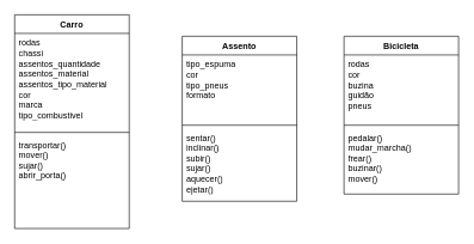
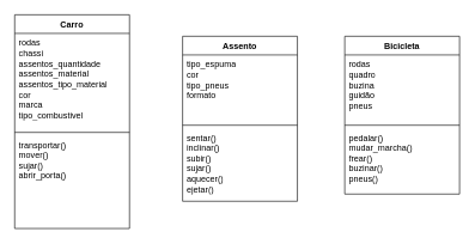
- <mxCell id="7" value="rodas&lt;div&gt;cor&lt;/div&gt;&lt;div&gt;buzina&lt;/div&gt;&lt;div&gt;guidão&lt;/div&gt;&lt;div&gt;pneus&lt;/div&gt;" style="text;strokeColor=none;fillColor=none;align=left;verticalAlign=top;spacingLeft=4;spacingRight=4;overflow=hidden;rotatable=0;points=[[0,0.5],[1,0.5]];portConstraint=eastwest;whiteSpace=wrap;html=1;" vertex="1" parent="6"><mxGeometry y="26" width="160" height="94" as="geometry" /></mxCell>
+ <mxCell id="7" value="rodas&lt;div&gt;quadro&lt;/div&gt;&lt;div&gt;buzina&lt;/div&gt;&lt;div&gt;guidão&lt;/div&gt;&lt;div&gt;pneus&lt;/div&gt;" style="text;strokeColor=none;fillColor=none;align=left;verticalAlign=top;spacingLeft=4;spacingRight=4;overflow=hidden;rotatable=0;points=[[0,0.5],[1,0.5]];portConstraint=eastwest;whiteSpace=wrap;html=1;" vertex="1" parent="6"><mxGeometry y="26" width="160" height="94" as="geometry" /></mxCell>
- <mxCell id="9" value="pedalar()&lt;div&gt;mudar_marcha()&lt;/div&gt;&lt;div&gt;frear()&lt;/div&gt;&lt;div&gt;buzinar()&lt;/div&gt;&lt;div&gt;mover()&lt;/div&gt;" style="text;strokeColor=none;fillColor=none;align=left;verticalAlign=top;spacingLeft=4;spacingRight=4;overflow=hidden;rotatable=0;points=[[0,0.5],[1,0.5]];portConstraint=eastwest;whiteSpace=wrap;html=1;" vertex="1" parent="6"><mxGeometry y="128" width="160" height="92" as="geometry" /></mxCell>
+ <mxCell id="9" value="pedalar()&lt;div&gt;mudar_marcha()&lt;/div&gt;&lt;div&gt;frear()&lt;/div&gt;&lt;div&gt;buzinar()&lt;/div&gt;&lt;div&gt;pneus()&lt;/div&gt;" style="text;strokeColor=none;fillColor=none;align=left;verticalAlign=top;spacingLeft=4;spacingRight=4;overflow=hidden;rotatable=0;points=[[0,0.5],[1,0.5]];portConstraint=eastwest;whiteSpace=wrap;html=1;" vertex="1" parent="6"><mxGeometry y="128" width="160" height="92" as="geometry" /></mxCell>
